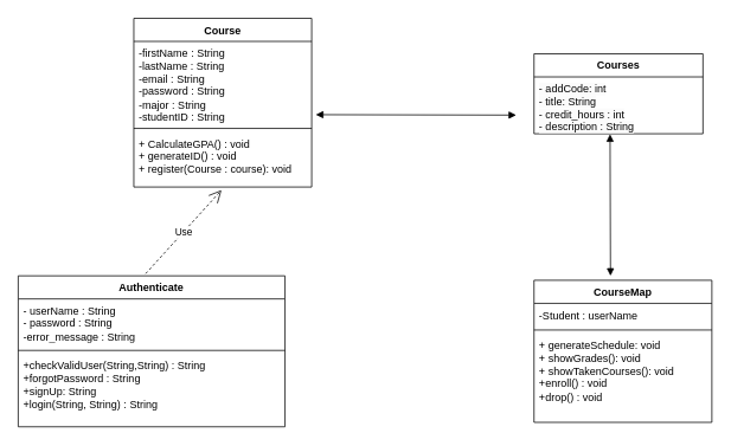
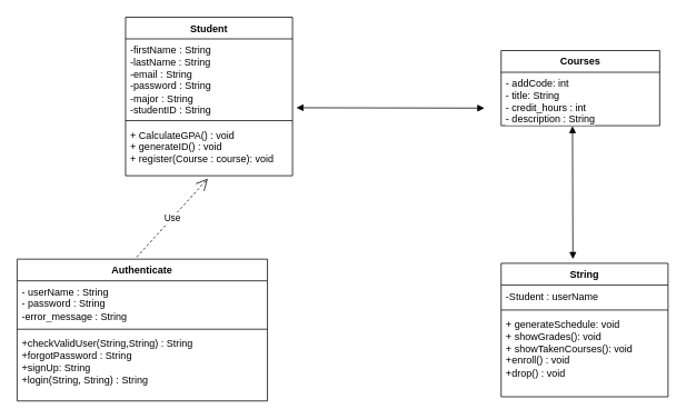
- <mxCell id="2" value="Course" style="swimlane;fontStyle=1;align=center;verticalAlign=top;childLayout=stackLayout;horizontal=1;startSize=26;horizontalStack=0;resizeParent=1;resizeParentMax=0;resizeLast=0;collapsible=1;marginBottom=0;whiteSpace=wrap;html=1;" vertex="1" parent="1"><mxGeometry x="150" y="20" width="200" height="190" as="geometry" /></mxCell>
+ <mxCell id="2" value="Student" style="swimlane;fontStyle=1;align=center;verticalAlign=top;childLayout=stackLayout;horizontal=1;startSize=26;horizontalStack=0;resizeParent=1;resizeParentMax=0;resizeLast=0;collapsible=1;marginBottom=0;whiteSpace=wrap;html=1;" vertex="1" parent="1"><mxGeometry x="150" y="20" width="200" height="190" as="geometry" /></mxCell>
- <mxCell id="6" value="CourseMap" style="swimlane;fontStyle=1;align=center;verticalAlign=top;childLayout=stackLayout;horizontal=1;startSize=26;horizontalStack=0;resizeParent=1;resizeParentMax=0;resizeLast=0;collapsible=1;marginBottom=0;whiteSpace=wrap;html=1;" vertex="1" parent="1"><mxGeometry x="600" y="315" width="200" height="160" as="geometry" /></mxCell>
+ <mxCell id="6" value="String" style="swimlane;fontStyle=1;align=center;verticalAlign=top;childLayout=stackLayout;horizontal=1;startSize=26;horizontalStack=0;resizeParent=1;resizeParentMax=0;resizeLast=0;collapsible=1;marginBottom=0;whiteSpace=wrap;html=1;" vertex="1" parent="1"><mxGeometry x="600" y="315" width="200" height="160" as="geometry" /></mxCell>
